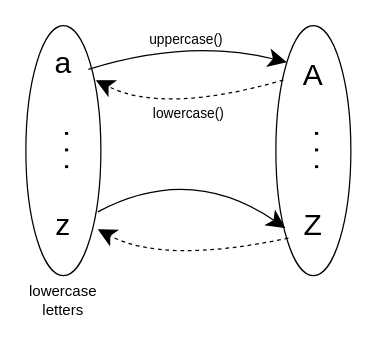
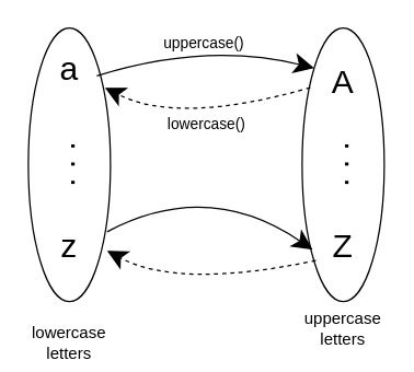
- <mxCell id="14" value="lowercase letters" style="text;html=1;strokeColor=none;fillColor=none;align=center;verticalAlign=middle;whiteSpace=wrap;rounded=0;" vertex="1" parent="1"><mxGeometry x="30" y="230" width="40" height="20" as="geometry" /></mxCell>
+ <mxCell id="14" value="lowercase letters" style="text;html=1;strokeColor=none;fillColor=none;align=center;verticalAlign=middle;whiteSpace=wrap;rounded=0;" vertex="1" parent="1"><mxGeometry x="30" y="240" width="40" height="20" as="geometry" /></mxCell>
+ <mxCell id="15" value="uppercase letters" style="text;html=1;strokeColor=none;fillColor=none;align=center;verticalAlign=middle;whiteSpace=wrap;rounded=0;" vertex="1" parent="1"><mxGeometry x="230" y="230" width="40" height="20" as="geometry" /></mxCell>
